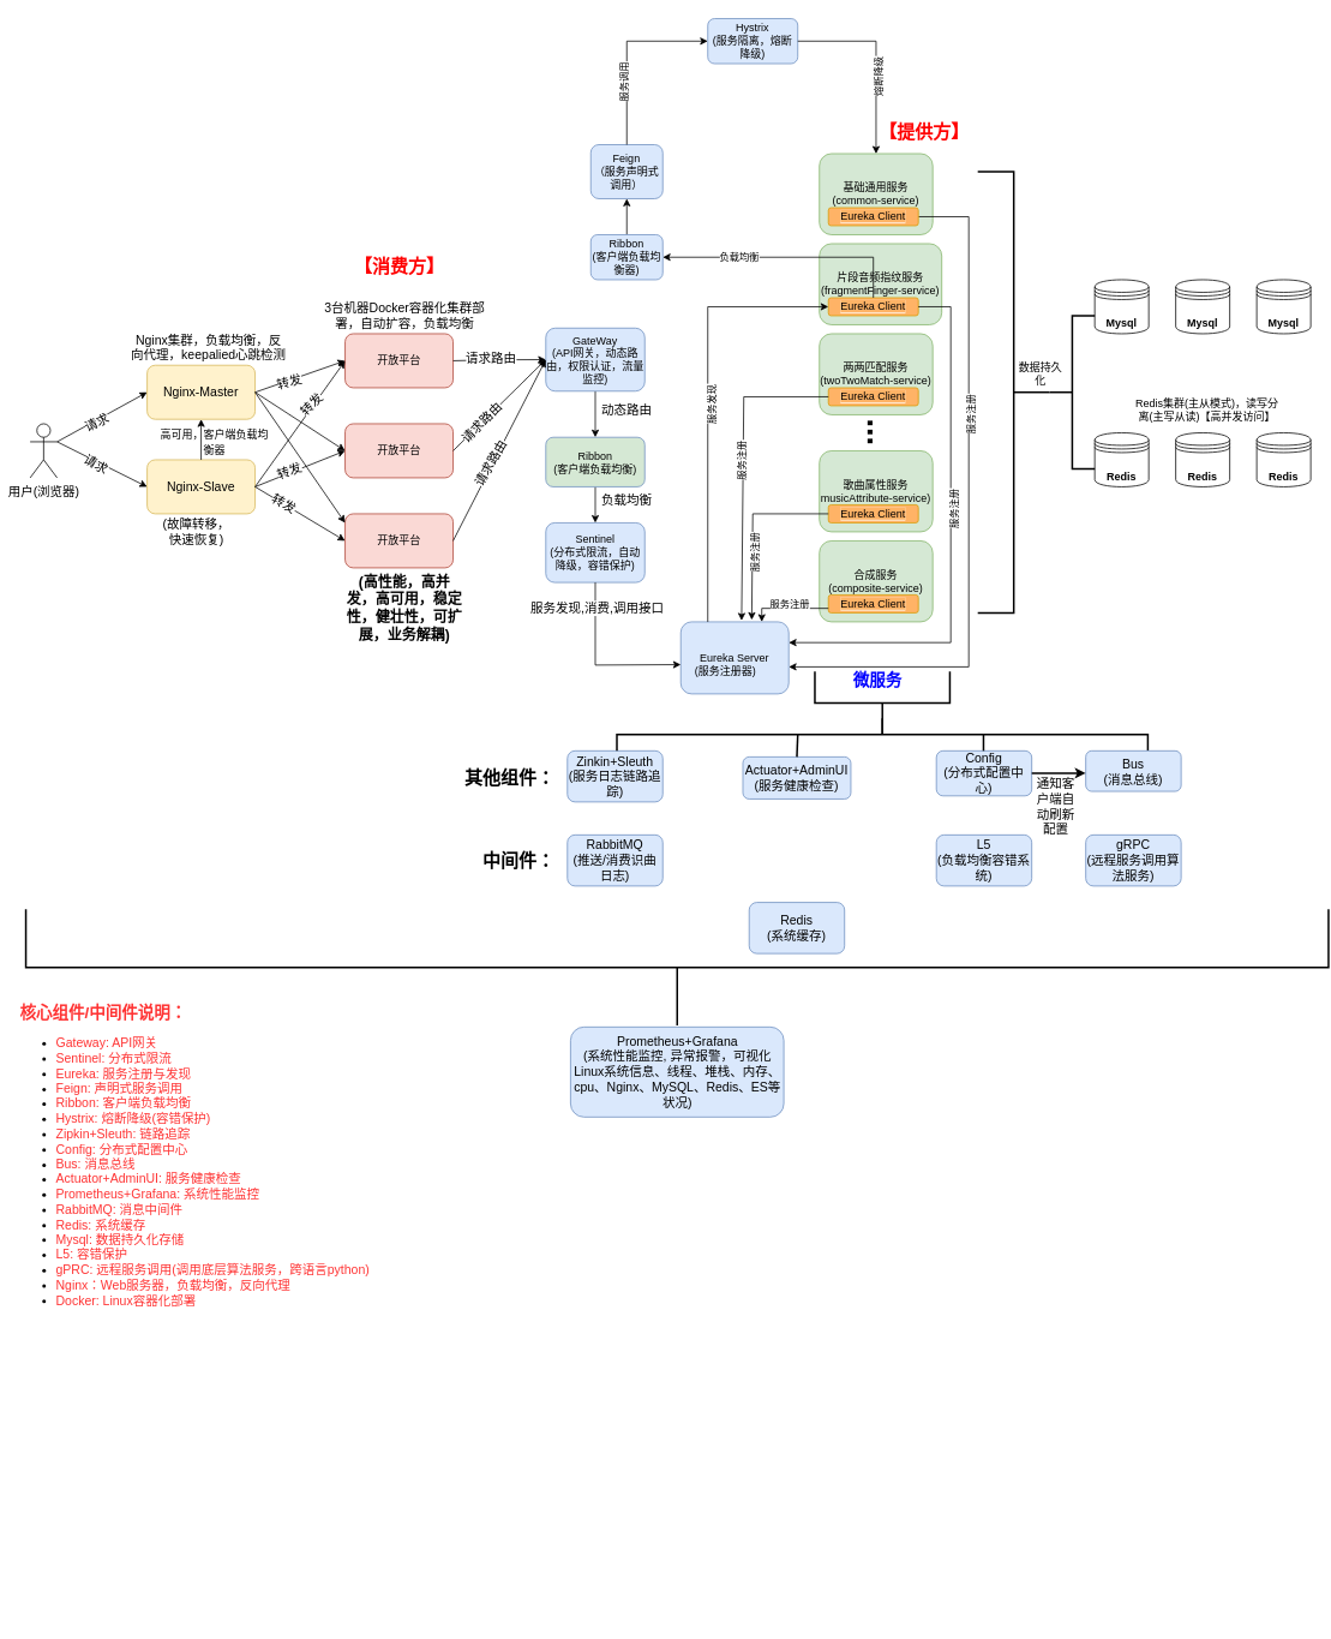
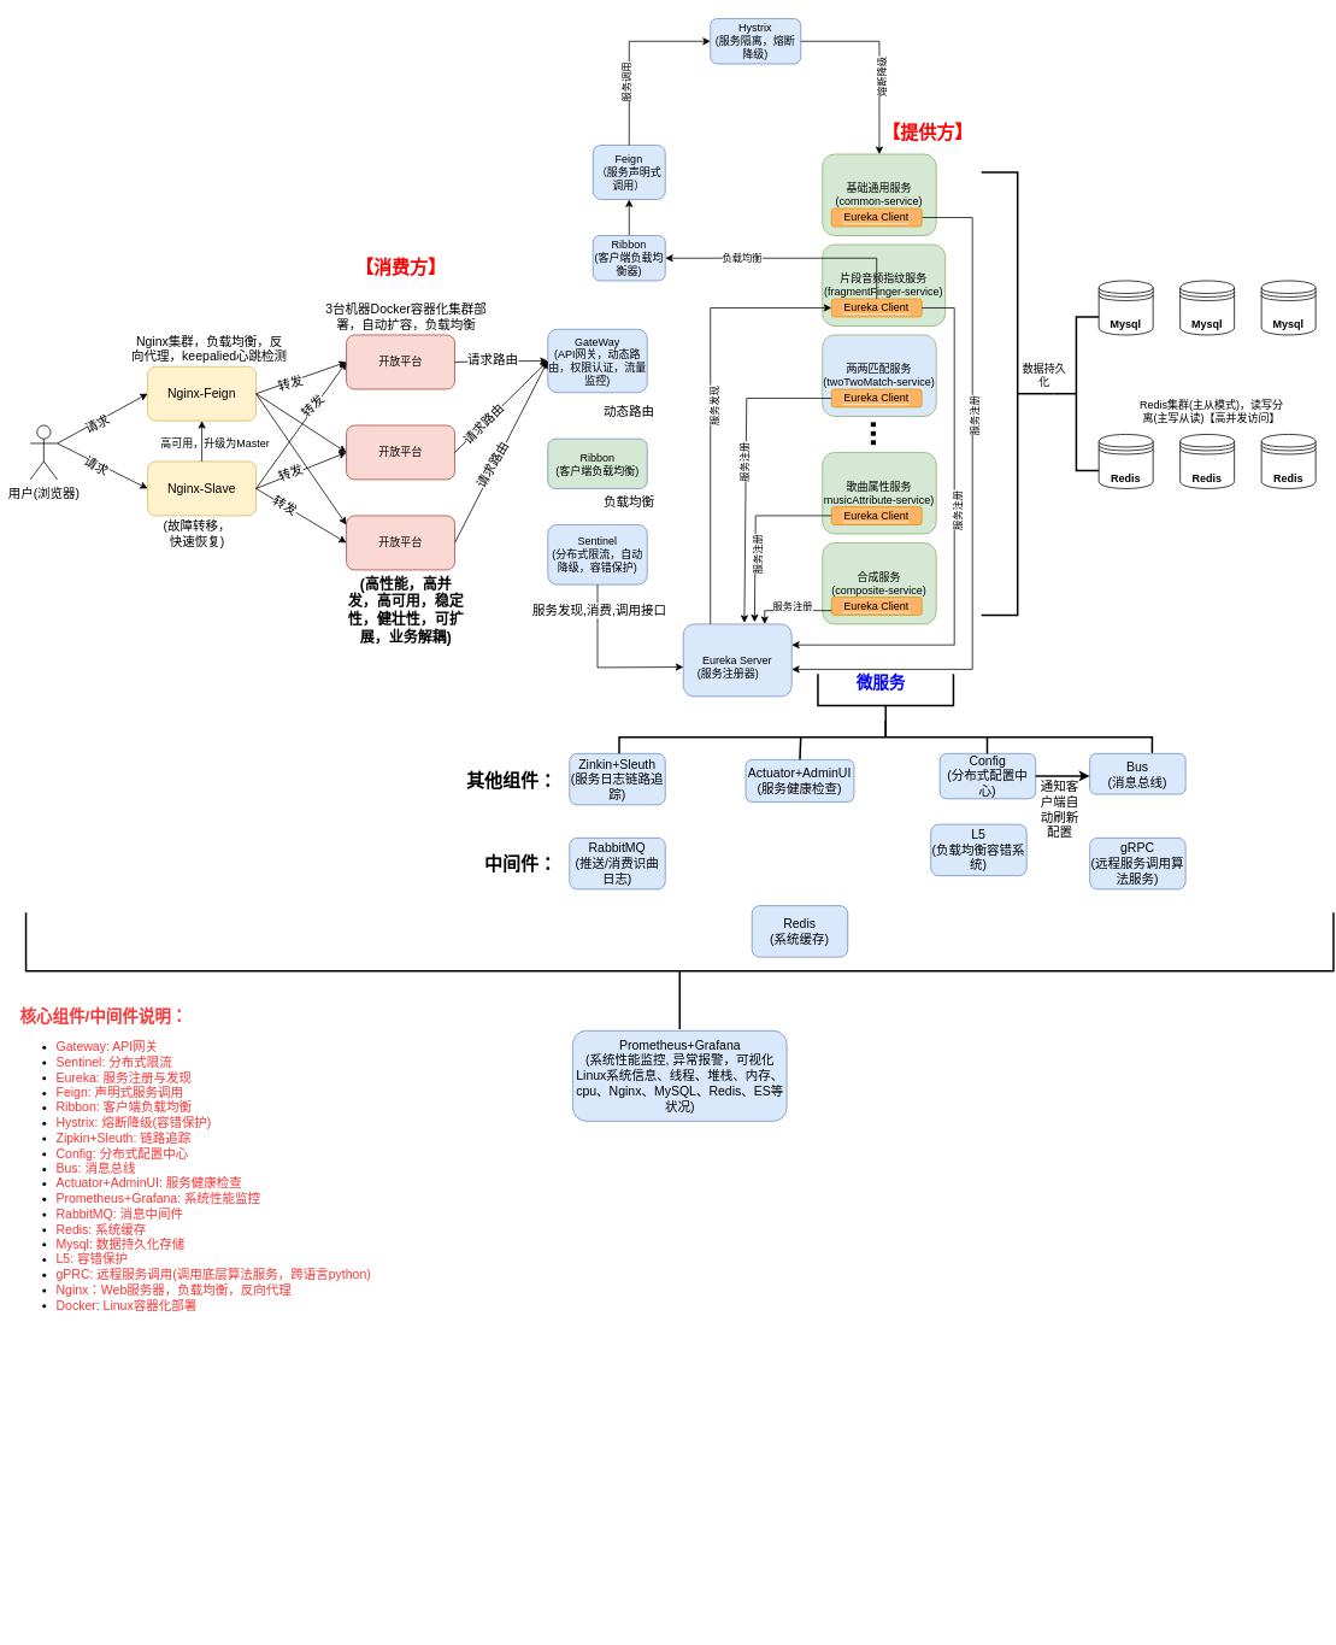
- <mxCell id="28" value="两两匹配服务&lt;br&gt;(twoTwoMatch-service)" style="rounded=1;whiteSpace=wrap;html=1;fillColor=#d5e8d4;strokeColor=#82b366;align=center;" parent="1" vertex="1"><mxGeometry x="910" y="370" width="126" height="90" as="geometry" /></mxCell>
+ <mxCell id="28" value="两两匹配服务&lt;br&gt;(twoTwoMatch-service)" style="rounded=1;whiteSpace=wrap;html=1;fillColor=#dae8fc;strokeColor=#82b366;align=center;" parent="1" vertex="1"><mxGeometry x="910" y="370" width="126" height="90" as="geometry" /></mxCell>
- <mxCell id="52" value="Nginx-Master" style="rounded=1;whiteSpace=wrap;html=1;fontSize=14;fillColor=#fff2cc;strokeColor=#d6b656;" vertex="1" parent="1"><mxGeometry x="163" y="405" width="120" height="60" as="geometry" /></mxCell>
+ <mxCell id="52" value="Nginx-Feign" style="rounded=1;whiteSpace=wrap;html=1;fontSize=14;fillColor=#fff2cc;strokeColor=#d6b656;" vertex="1" parent="1"><mxGeometry x="163" y="405" width="120" height="60" as="geometry" /></mxCell>
- <mxCell id="75" value="" style="edgeStyle=orthogonalEdgeStyle;rounded=0;orthogonalLoop=1;jettySize=auto;html=1;fontSize=14;" edge="1" parent="1" source="76" target="78"><mxGeometry relative="1" as="geometry" /></mxCell>
- <mxCell id="65" value="&lt;font style=&quot;font-size: 12px&quot;&gt;高可用，客户端负载均衡器&lt;/font&gt;" style="text;html=1;strokeColor=none;fillColor=none;align=center;verticalAlign=middle;whiteSpace=wrap;rounded=0;fontSize=14;" vertex="1" parent="1"><mxGeometry x="173" y="470" width="130" height="40" as="geometry" /></mxCell>
+ <mxCell id="65" value="&lt;font style=&quot;font-size: 12px&quot;&gt;高可用，升级为Master&lt;/font&gt;" style="text;html=1;strokeColor=none;fillColor=none;align=center;verticalAlign=middle;whiteSpace=wrap;rounded=0;fontSize=14;" vertex="1" parent="1"><mxGeometry x="173" y="470" width="130" height="40" as="geometry" /></mxCell>
- <mxCell id="77" value="" style="edgeStyle=orthogonalEdgeStyle;rounded=0;orthogonalLoop=1;jettySize=auto;html=1;fontSize=14;" edge="1" parent="1" source="78" target="79"><mxGeometry relative="1" as="geometry" /></mxCell>
- <mxCell id="106" value="L5&lt;br&gt;&lt;span&gt;(负载均衡容错系统)&lt;/span&gt;" style="rounded=1;whiteSpace=wrap;html=1;fontSize=14;fillColor=#dae8fc;strokeColor=#6c8ebf;" vertex="1" parent="1"><mxGeometry x="1040" y="926.63" width="106" height="56.75" as="geometry" /></mxCell>
+ <mxCell id="106" value="L5&lt;br&gt;&lt;span&gt;(负载均衡容错系统)&lt;/span&gt;" style="rounded=1;whiteSpace=wrap;html=1;fontSize=14;fillColor=#dae8fc;strokeColor=#6c8ebf;" vertex="1" parent="1"><mxGeometry x="1030" y="911.63" width="106" height="56.75" as="geometry" /></mxCell>
